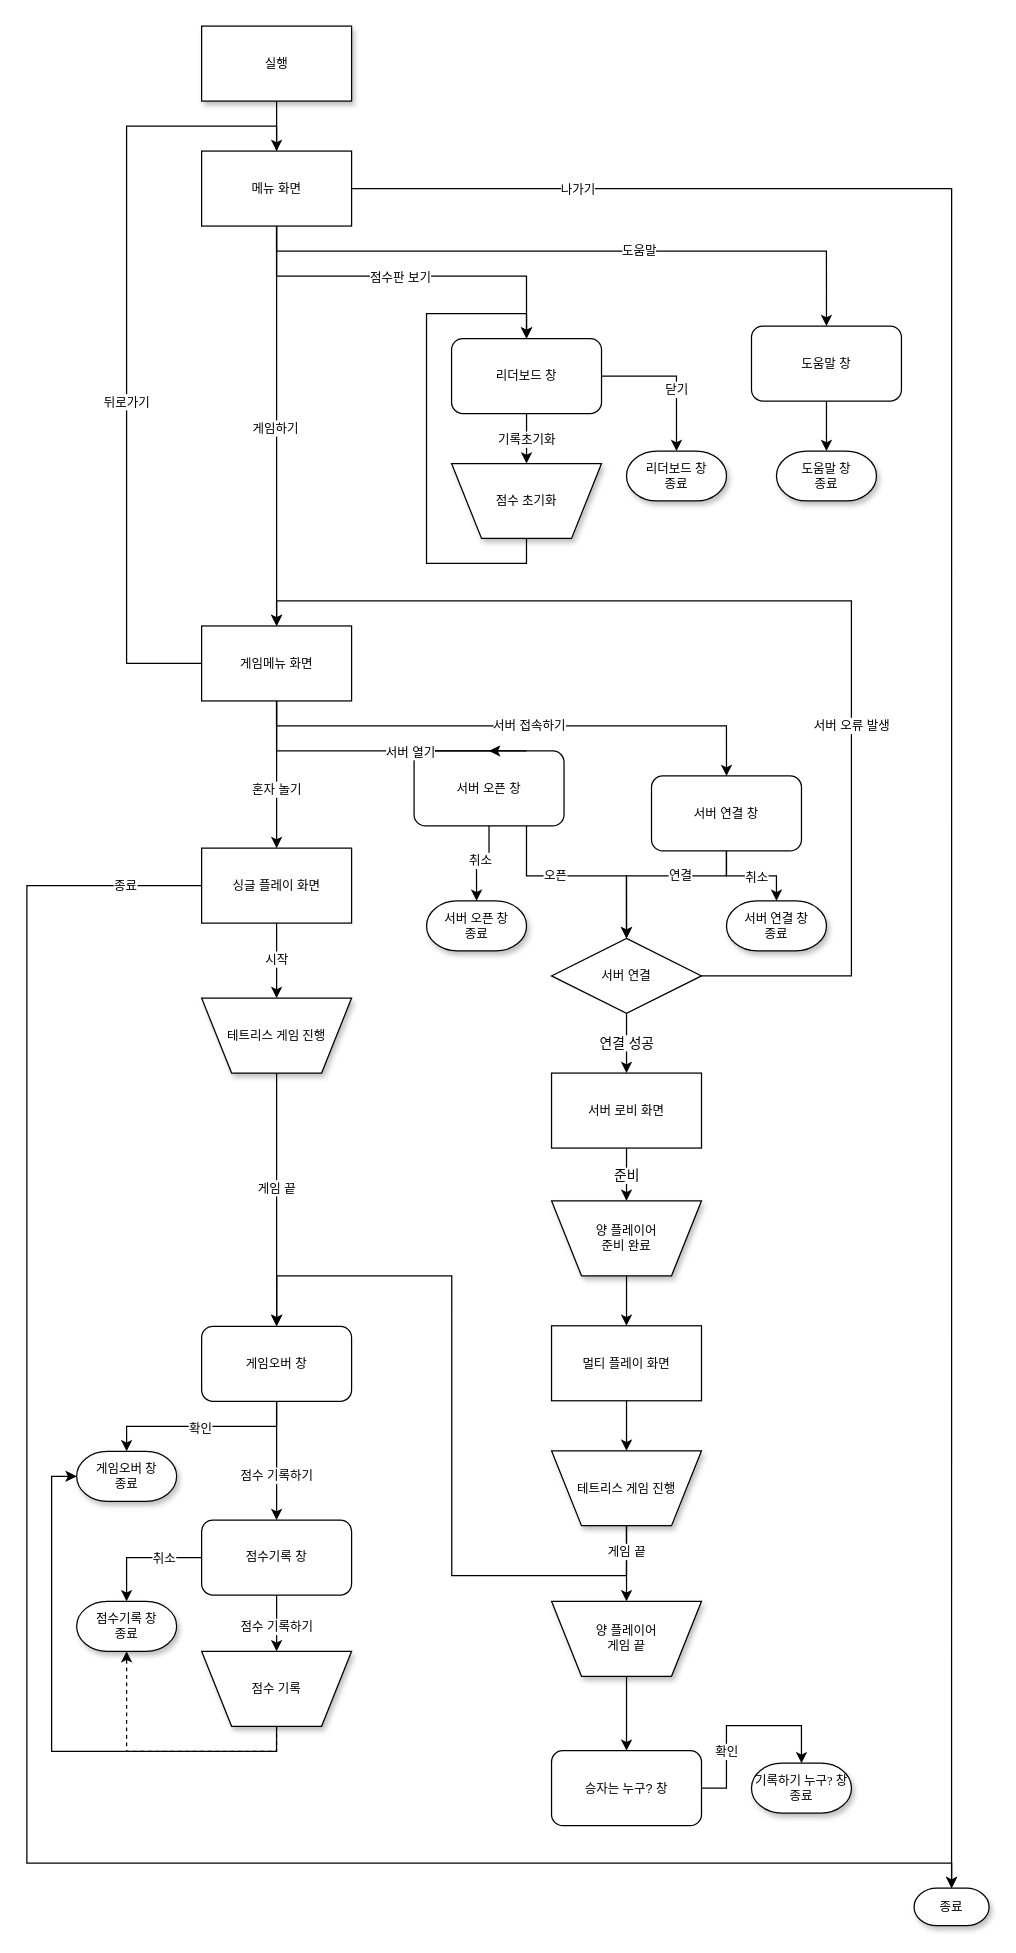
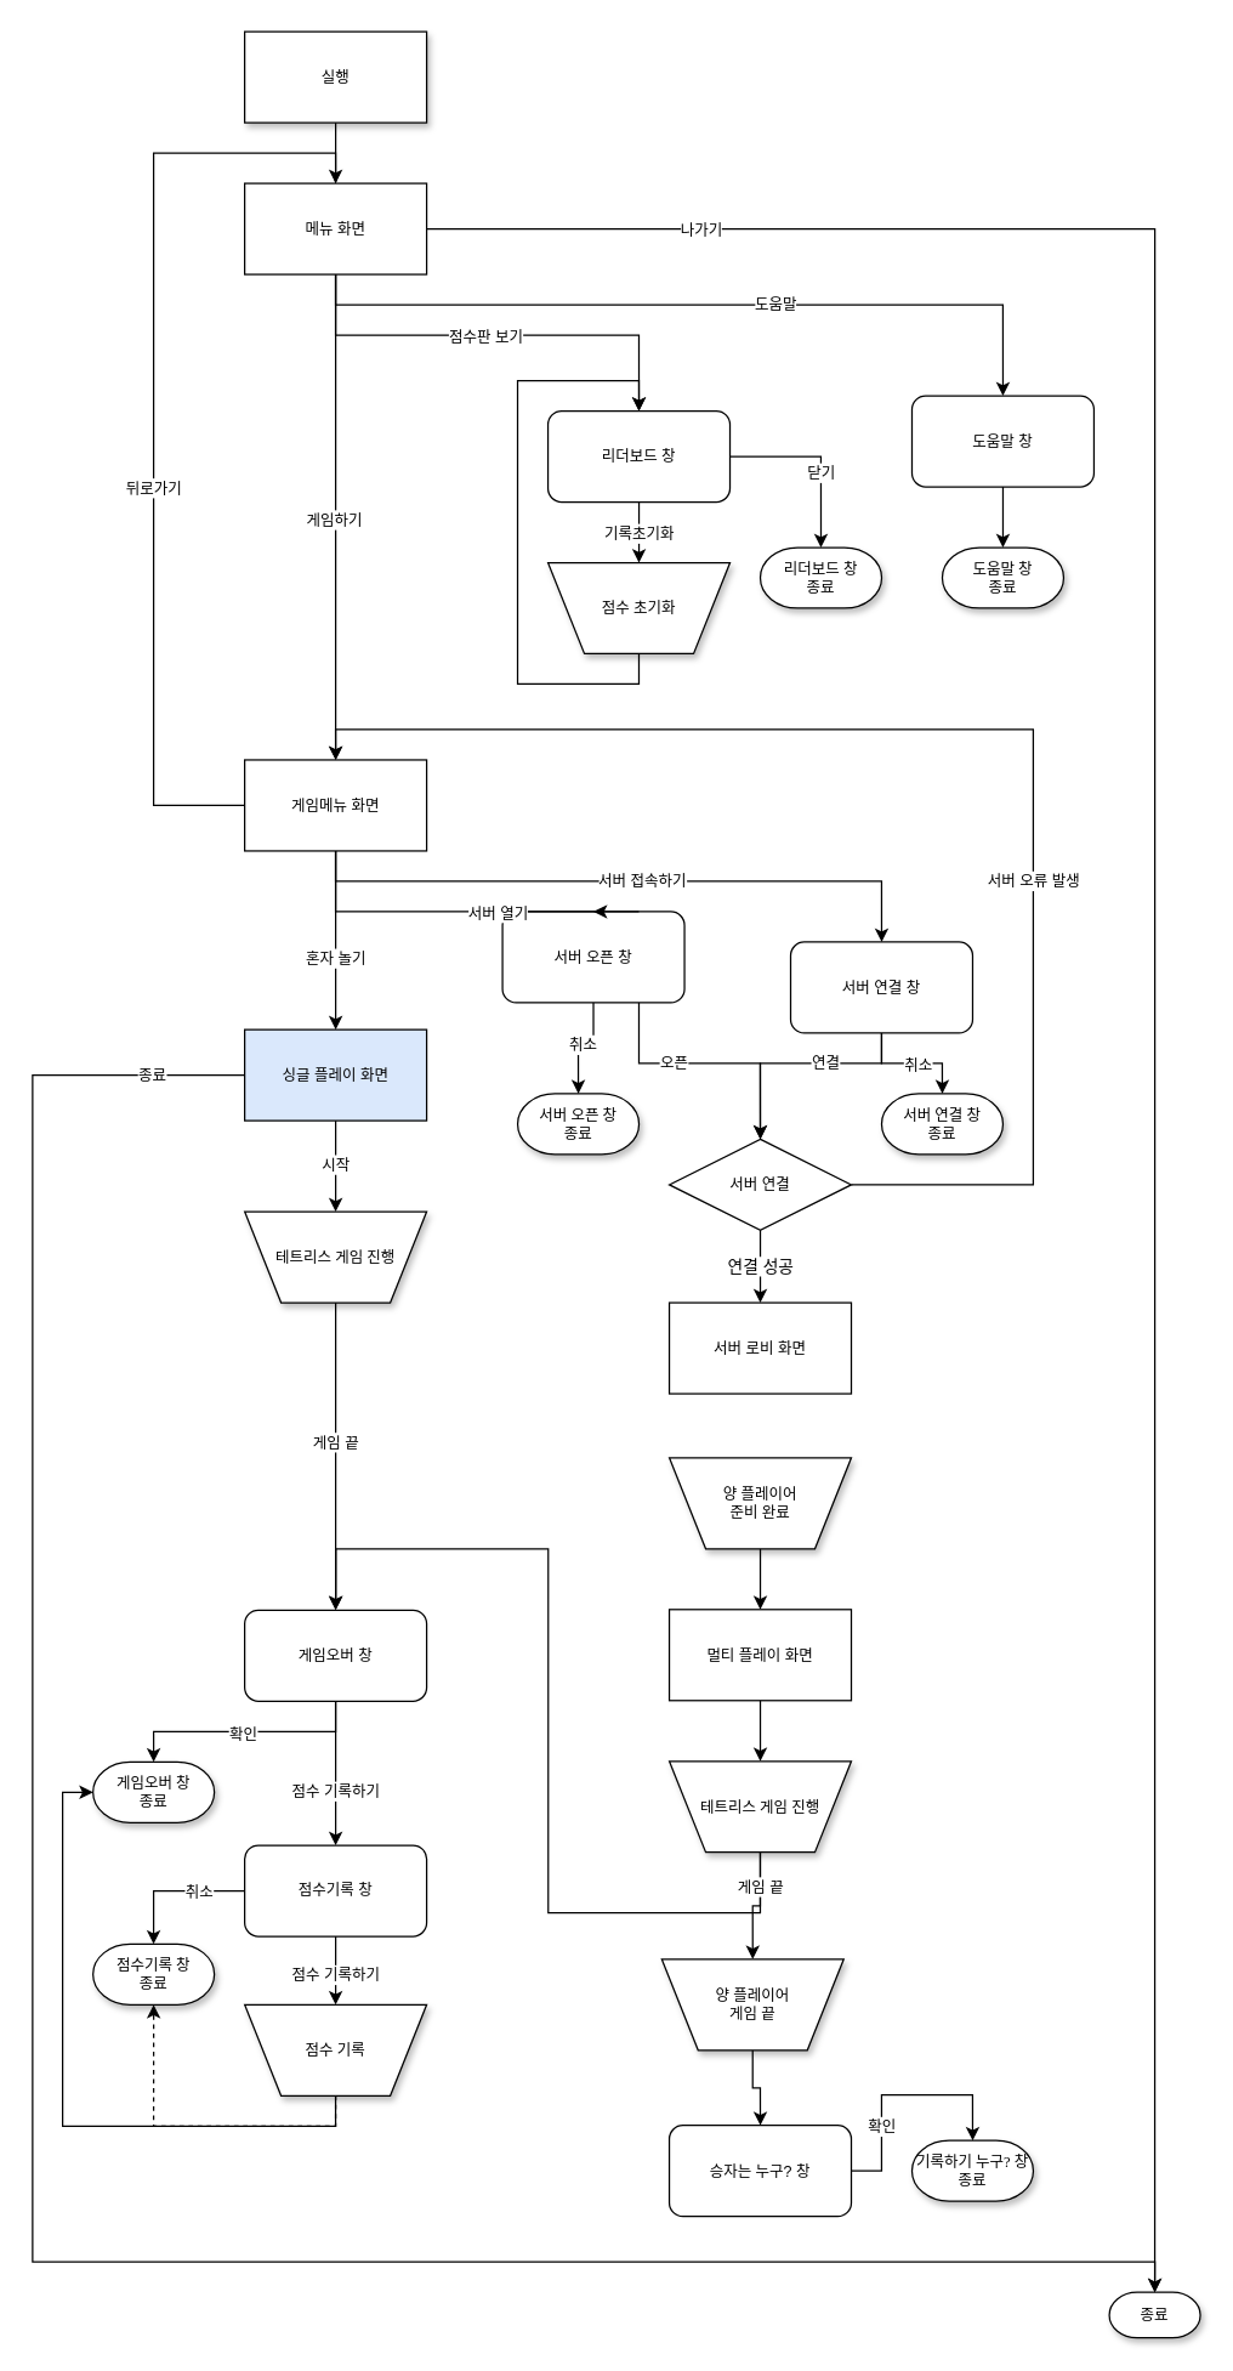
- <mxCell id="34" value="&lt;span style=&quot;font-size: 10px;&quot;&gt;싱글 플레이 화면&lt;/span&gt;" style="rounded=0;whiteSpace=wrap;html=1;" vertex="1" parent="1"><mxGeometry x="160.84" y="677.78" width="120" height="60" as="geometry" /></mxCell>
+ <mxCell id="34" value="&lt;span style=&quot;font-size: 10px;&quot;&gt;싱글 플레이 화면&lt;/span&gt;" style="rounded=0;whiteSpace=wrap;html=1;fillColor=#dae8fc;" vertex="1" parent="1"><mxGeometry x="160.84" y="677.78" width="120" height="60" as="geometry" /></mxCell>
- <mxCell id="35" style="edgeStyle=orthogonalEdgeStyle;rounded=0;orthogonalLoop=1;jettySize=auto;html=1;entryX=0.5;entryY=0;entryDx=0;entryDy=0;" edge="1" parent="1" source="37" target="63"><mxGeometry relative="1" as="geometry" /></mxCell>
- <mxCell id="36" value="준비" style="edgeLabel;html=1;align=center;verticalAlign=middle;resizable=0;points=[];" vertex="1" connectable="0" parent="35"><mxGeometry x="-0.279" y="-5" relative="1" as="geometry"><mxPoint x="5" y="7" as="offset" /></mxGeometry></mxCell>
- <mxCell id="87" value="&lt;span style=&quot;font-size: 10px;&quot;&gt;양 플레이어&lt;br&gt;게임 끝&lt;br&gt;&lt;/span&gt;" style="shape=trapezoid;whiteSpace=wrap;html=1;rounded=0;shadow=1;labelBackgroundColor=none;strokeWidth=1;fontFamily=Verdana;fontSize=8;align=center;flipV=1;" vertex="1" parent="1"><mxGeometry x="440.84" y="1280.47" width="120" height="60" as="geometry" /></mxCell>
+ <mxCell id="87" value="&lt;span style=&quot;font-size: 10px;&quot;&gt;양 플레이어&lt;br&gt;게임 끝&lt;br&gt;&lt;/span&gt;" style="shape=trapezoid;whiteSpace=wrap;html=1;rounded=0;shadow=1;labelBackgroundColor=none;strokeWidth=1;fontFamily=Verdana;fontSize=8;align=center;flipV=1;" vertex="1" parent="1"><mxGeometry x="435.84" y="1290.47" width="120" height="60" as="geometry" /></mxCell>
